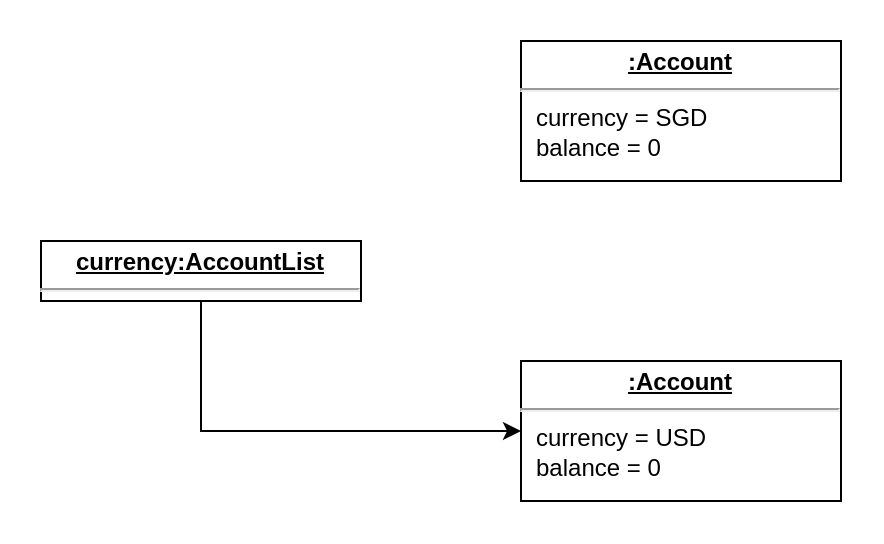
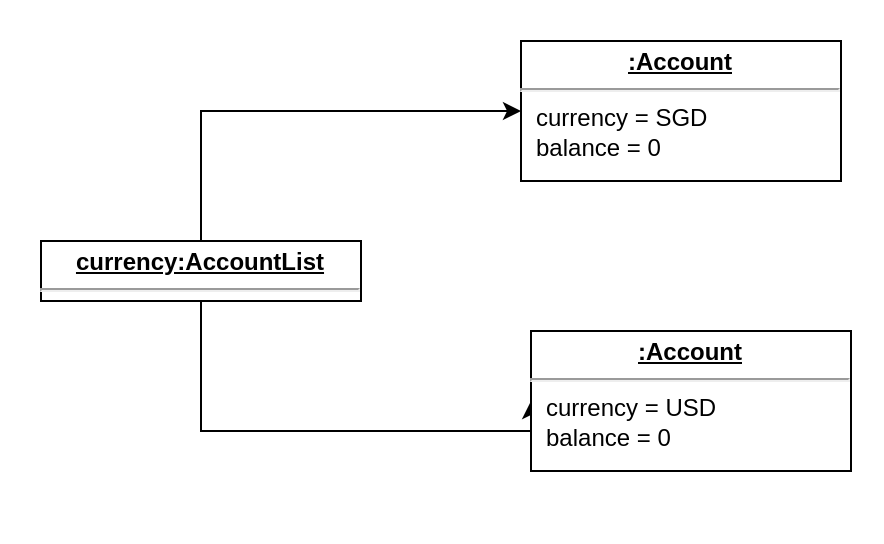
+ <mxCell id="2" style="edgeStyle=orthogonalEdgeStyle;rounded=0;orthogonalLoop=1;jettySize=auto;html=1;" edge="1" parent="1" source="4" target="5"><mxGeometry relative="1" as="geometry"><Array as="points"><mxPoint x="100" y="55" /></Array></mxGeometry></mxCell>
- <mxCell id="6" value="&lt;p style=&quot;margin:0px;margin-top:4px;text-align:center;text-decoration:underline;&quot;&gt;&lt;b&gt;:Account&lt;/b&gt;&lt;/p&gt;&lt;hr&gt;&lt;p style=&quot;margin:0px;margin-left:8px;&quot;&gt;currency = USD&lt;/p&gt;&lt;p style=&quot;margin:0px;margin-left:8px;&quot;&gt;balance = 0&lt;/p&gt;" style="verticalAlign=top;align=left;overflow=fill;fontSize=12;fontFamily=Helvetica;html=1;whiteSpace=wrap;" vertex="1" parent="1"><mxGeometry x="260" y="180" width="160" height="70" as="geometry" /></mxCell>
+ <mxCell id="6" value="&lt;p style=&quot;margin:0px;margin-top:4px;text-align:center;text-decoration:underline;&quot;&gt;&lt;b&gt;:Account&lt;/b&gt;&lt;/p&gt;&lt;hr&gt;&lt;p style=&quot;margin:0px;margin-left:8px;&quot;&gt;currency = USD&lt;/p&gt;&lt;p style=&quot;margin:0px;margin-left:8px;&quot;&gt;balance = 0&lt;/p&gt;" style="verticalAlign=top;align=left;overflow=fill;fontSize=12;fontFamily=Helvetica;html=1;whiteSpace=wrap;" vertex="1" parent="1"><mxGeometry x="265" y="165" width="160" height="70" as="geometry" /></mxCell>
